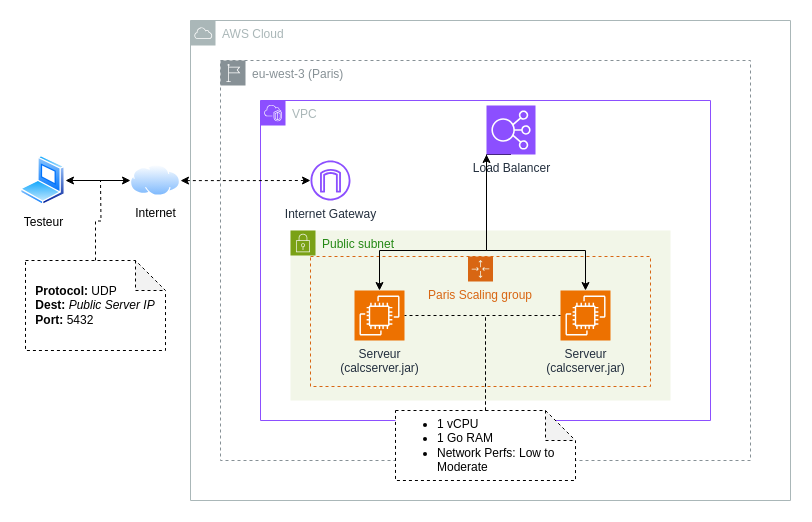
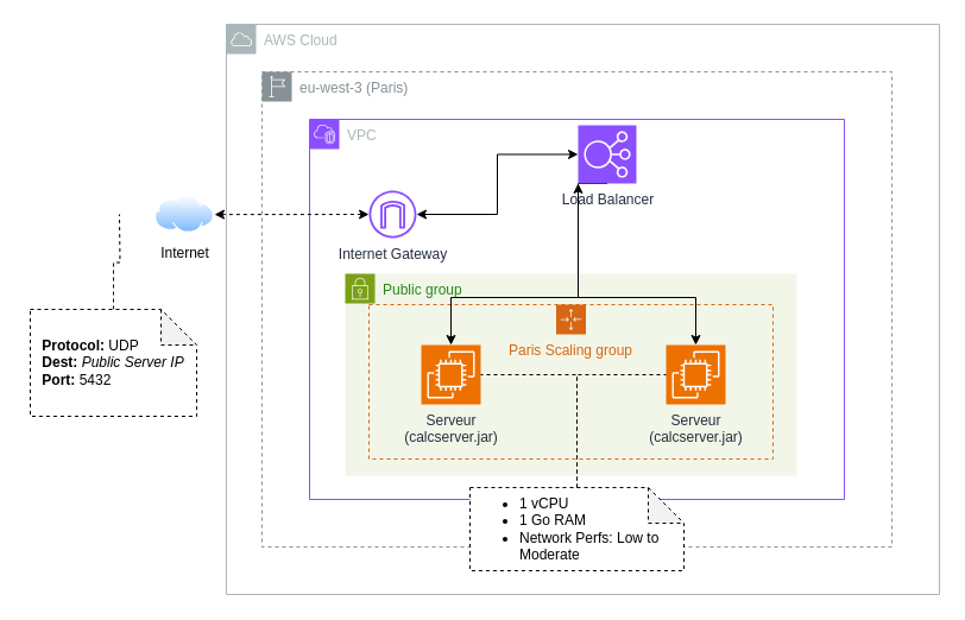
+ <mxCell id="22" style="edgeStyle=orthogonalEdgeStyle;rounded=0;orthogonalLoop=1;jettySize=auto;html=1;entryX=0;entryY=0.5;entryDx=0;entryDy=0;entryPerimeter=0;startArrow=classic;startFill=1;" edge="1" parent="1" source="7" target="20"><mxGeometry relative="1" as="geometry" /></mxCell>
- <mxCell id="5" value="Testeur" style="image;aspect=fixed;perimeter=ellipsePerimeter;html=1;align=center;shadow=0;dashed=0;spacingTop=3;image=img/lib/active_directory/laptop_client.svg;" vertex="1" parent="1"><mxGeometry x="20" y="155" width="45" height="50" as="geometry" /></mxCell>
- <mxCell id="4" style="edgeStyle=orthogonalEdgeStyle;rounded=0;orthogonalLoop=1;jettySize=auto;html=1;entryX=0;entryY=0.5;entryDx=0;entryDy=0;startArrow=classic;startFill=1;" edge="1" parent="1" source="5" target="12"><mxGeometry relative="1" as="geometry" /></mxCell>
- <mxCell id="8" value="Public subnet" style="points=[[0,0],[0.25,0],[0.5,0],[0.75,0],[1,0],[1,0.25],[1,0.5],[1,0.75],[1,1],[0.75,1],[0.5,1],[0.25,1],[0,1],[0,0.75],[0,0.5],[0,0.25]];outlineConnect=0;gradientColor=none;html=1;whiteSpace=wrap;fontSize=12;fontStyle=0;container=1;pointerEvents=0;collapsible=0;recursiveResize=0;shape=mxgraph.aws4.group;grIcon=mxgraph.aws4.group_security_group;grStroke=0;strokeColor=#7AA116;fillColor=#F2F6E8;verticalAlign=top;align=left;spacingLeft=30;fontColor=#248814;dashed=0;" vertex="1" parent="6"><mxGeometry x="30" y="130" width="380" height="170" as="geometry" /></mxCell>
+ <mxCell id="8" value="Public group" style="points=[[0,0],[0.25,0],[0.5,0],[0.75,0],[1,0],[1,0.25],[1,0.5],[1,0.75],[1,1],[0.75,1],[0.5,1],[0.25,1],[0,1],[0,0.75],[0,0.5],[0,0.25]];outlineConnect=0;gradientColor=none;html=1;whiteSpace=wrap;fontSize=12;fontStyle=0;container=1;pointerEvents=0;collapsible=0;recursiveResize=0;shape=mxgraph.aws4.group;grIcon=mxgraph.aws4.group_security_group;grStroke=0;strokeColor=#7AA116;fillColor=#F2F6E8;verticalAlign=top;align=left;spacingLeft=30;fontColor=#248814;dashed=0;" vertex="1" parent="6"><mxGeometry x="30" y="130" width="380" height="170" as="geometry" /></mxCell>
